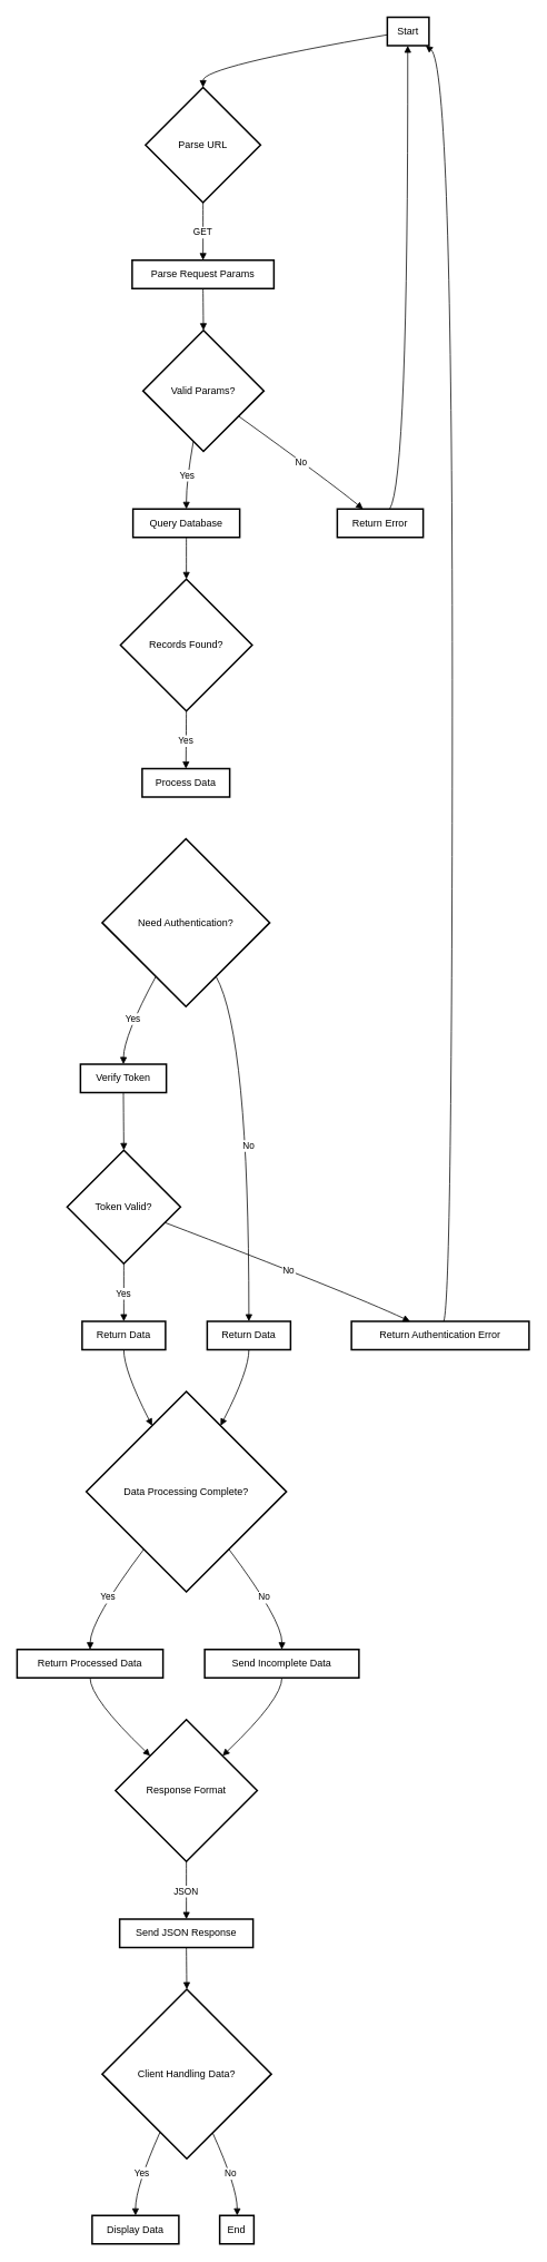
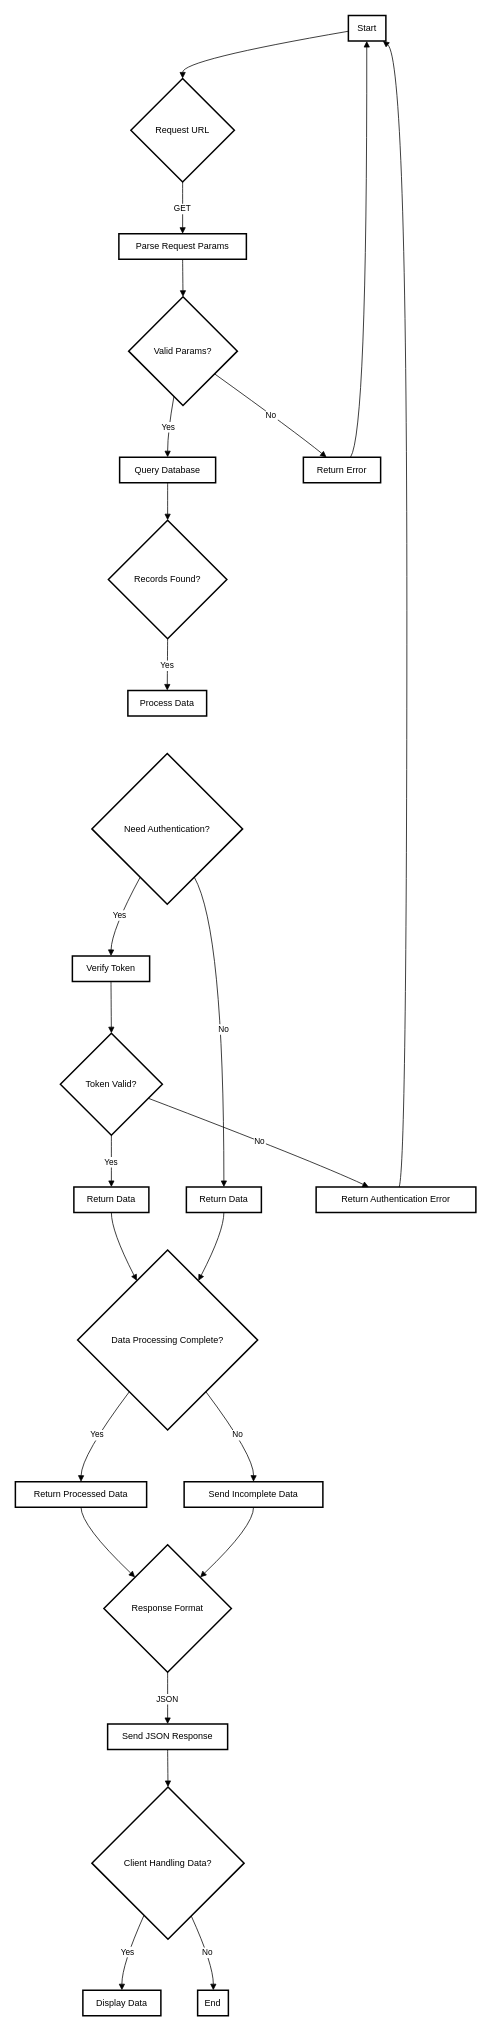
- <mxCell id="3" value="Parse URL" style="rhombus;strokeWidth=2;whiteSpace=wrap;" vertex="1" parent="1"><mxGeometry x="174" y="104" width="138" height="138" as="geometry" /></mxCell>
+ <mxCell id="3" value="Request URL" style="rhombus;strokeWidth=2;whiteSpace=wrap;" vertex="1" parent="1"><mxGeometry x="174" y="104" width="138" height="138" as="geometry" /></mxCell>
